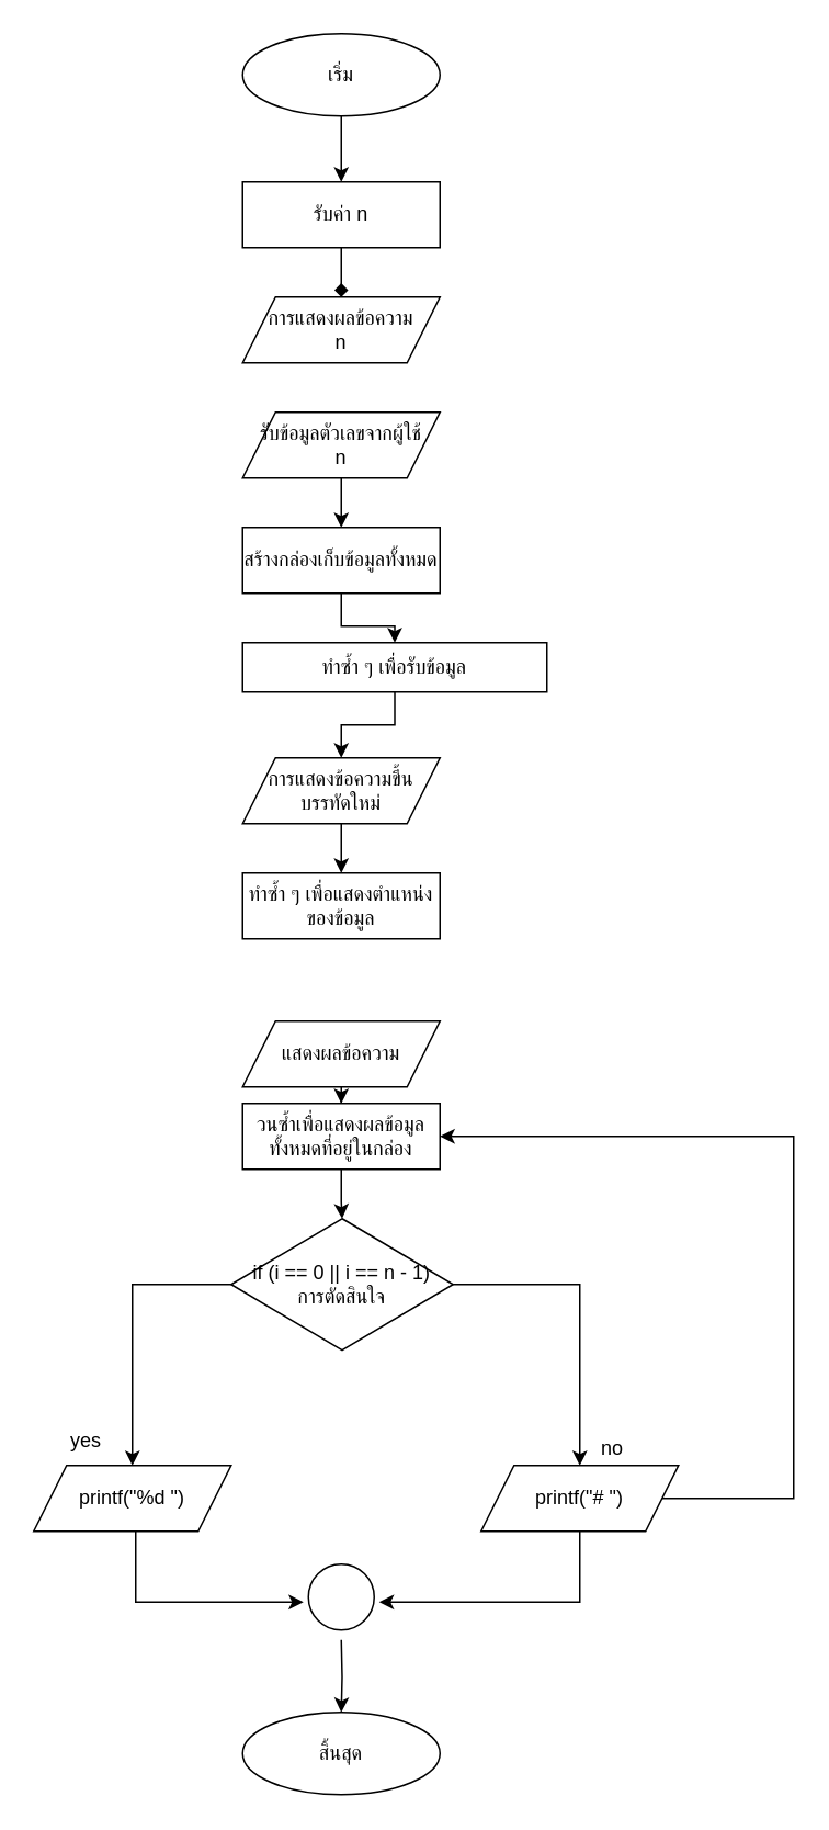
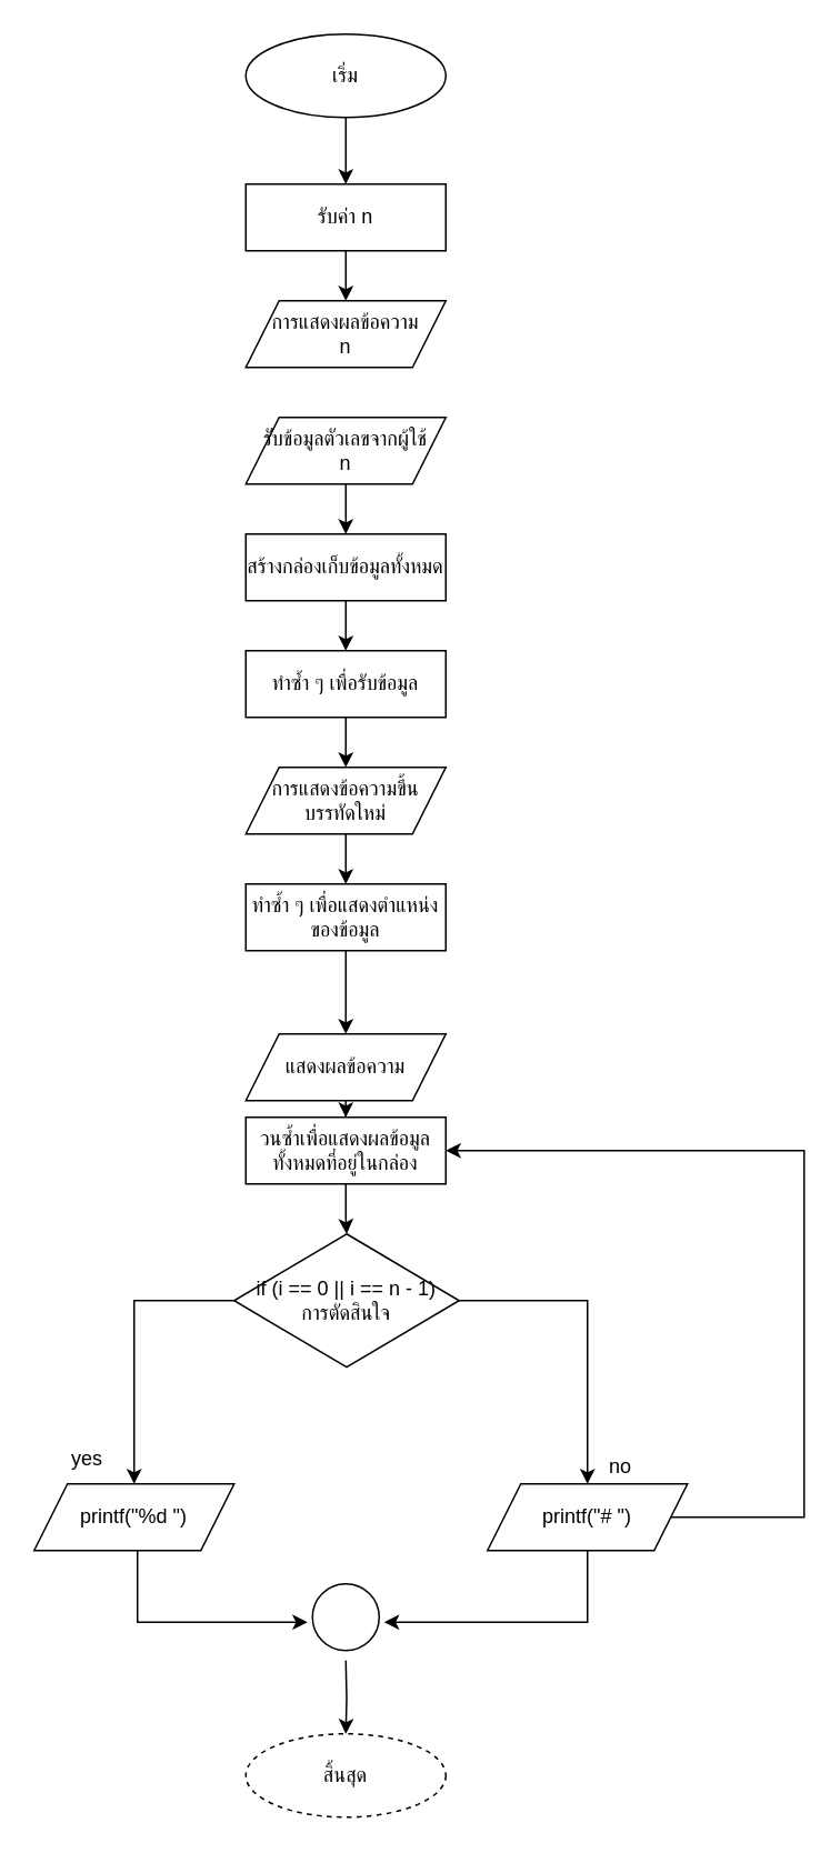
- <mxCell id="5" style="edgeStyle=orthogonalEdgeStyle;rounded=0;orthogonalLoop=1;jettySize=auto;html=1;entryX=0.5;entryY=0;entryDx=0;entryDy=0;endArrow=diamond;" edge="1" parent="1" source="6" target="7"><mxGeometry relative="1" as="geometry" /></mxCell>
+ <mxCell id="5" style="edgeStyle=orthogonalEdgeStyle;rounded=0;orthogonalLoop=1;jettySize=auto;html=1;entryX=0.5;entryY=0;entryDx=0;entryDy=0;" edge="1" parent="1" source="6" target="7"><mxGeometry relative="1" as="geometry" /></mxCell>
- <mxCell id="13" value="ทำซ้ำ ๆ เพื่อรับข้อมูล" style="rounded=0;whiteSpace=wrap;html=1;" vertex="1" parent="1"><mxGeometry x="147" y="390" width="185" height="30" as="geometry" /></mxCell>
+ <mxCell id="13" value="ทำซ้ำ ๆ เพื่อรับข้อมูล" style="rounded=0;whiteSpace=wrap;html=1;" vertex="1" parent="1"><mxGeometry x="147" y="390" width="120" height="40" as="geometry" /></mxCell>
+ <mxCell id="16" style="edgeStyle=orthogonalEdgeStyle;rounded=0;orthogonalLoop=1;jettySize=auto;html=1;entryX=0.5;entryY=0;entryDx=0;entryDy=0;" edge="1" parent="1" source="17" target="19"><mxGeometry relative="1" as="geometry" /></mxCell>
- <mxCell id="4" value="สิ้นสุด" style="ellipse;whiteSpace=wrap;html=1;" vertex="1" parent="1"><mxGeometry x="147" y="1040" width="120" height="50" as="geometry" /></mxCell>
+ <mxCell id="4" value="สิ้นสุด" style="ellipse;whiteSpace=wrap;html=1;dashed=1;" vertex="1" parent="1"><mxGeometry x="147" y="1040" width="120" height="50" as="geometry" /></mxCell>
